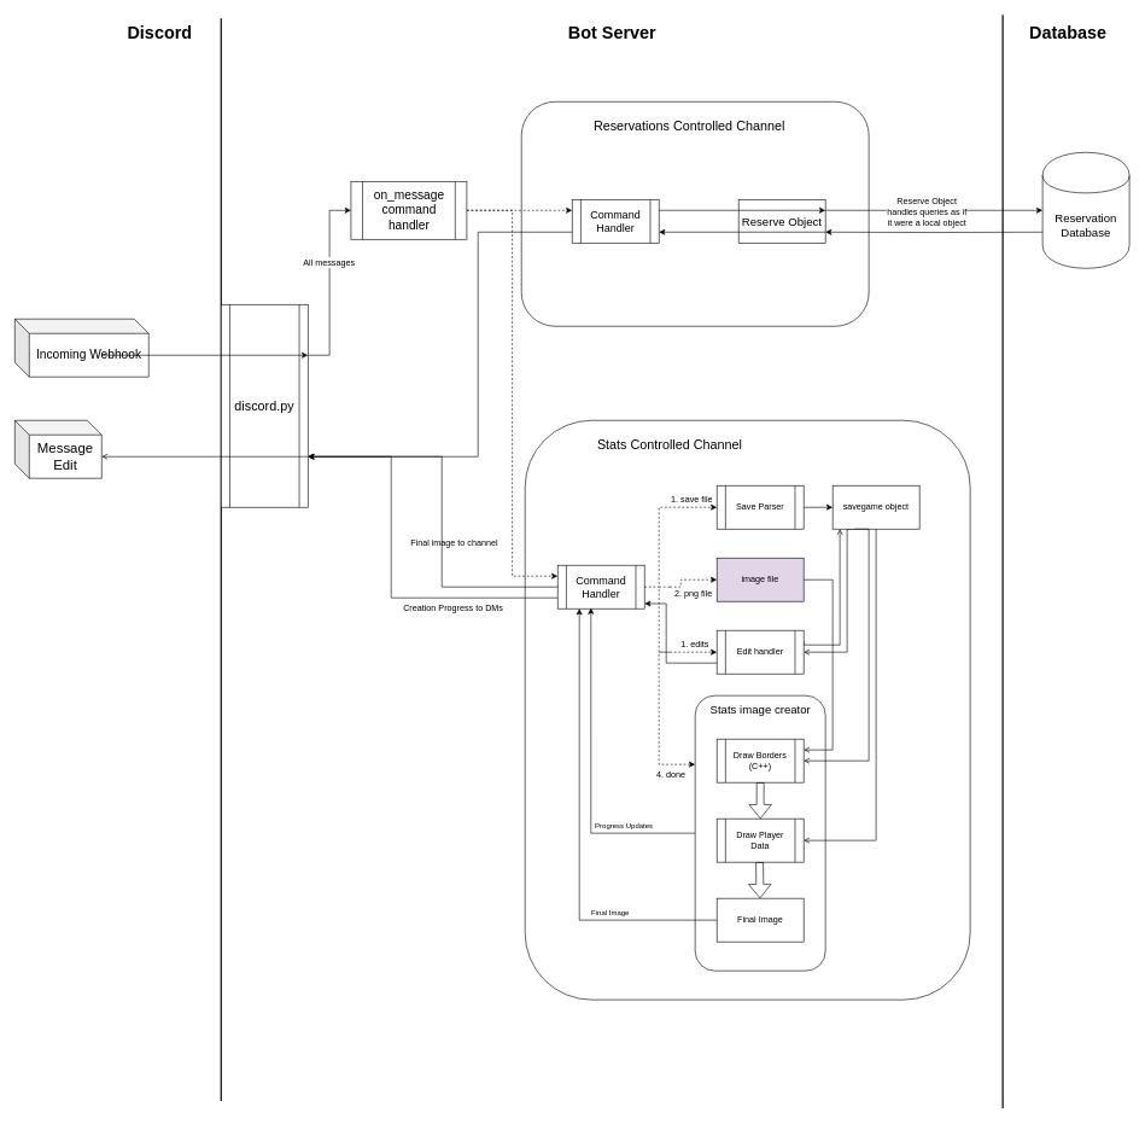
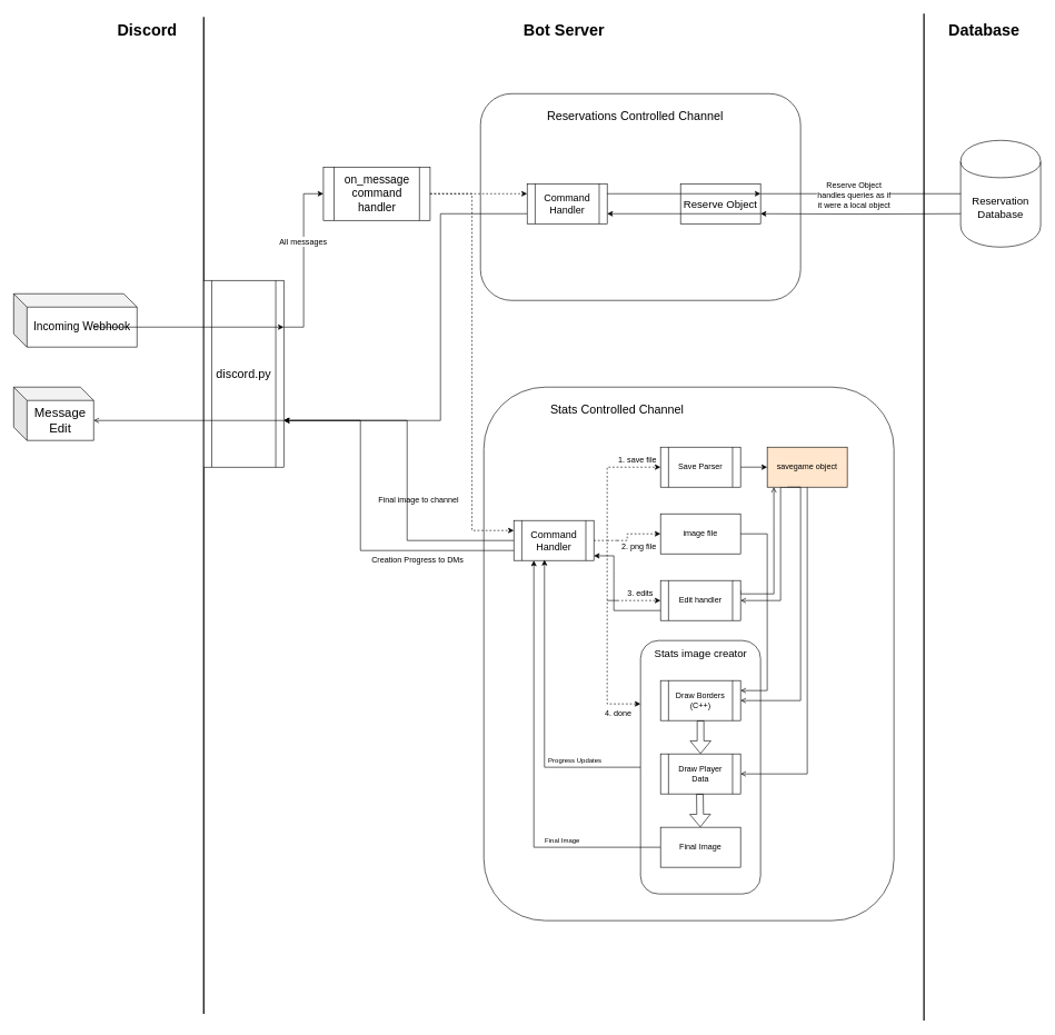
- <mxCell id="20" value="" style="endArrow=classic;html=1;exitX=1;exitY=0.25;exitDx=0;exitDy=0;entryX=0;entryY=0.5;entryDx=0;entryDy=0;" parent="1" source="22" target="15" edge="1"><mxGeometry width="50" height="50" relative="1" as="geometry"><mxPoint x="1180" y="310" as="sourcePoint" /><mxPoint x="1440" y="340" as="targetPoint" /></mxGeometry></mxCell>
+ <mxCell id="20" value="" style="endArrow=none;html=1;exitX=1;exitY=0.25;exitDx=0;exitDy=0;entryX=0;entryY=0.5;entryDx=0;entryDy=0;" parent="1" source="22" target="15" edge="1"><mxGeometry width="50" height="50" relative="1" as="geometry"><mxPoint x="1180" y="310" as="sourcePoint" /><mxPoint x="1440" y="340" as="targetPoint" /></mxGeometry></mxCell>
- <mxCell id="38" value="savegame object" style="rounded=0;whiteSpace=wrap;html=1;" parent="1" vertex="1"><mxGeometry x="1150" y="670" width="120" height="60" as="geometry" /></mxCell>
+ <mxCell id="38" value="savegame object" style="rounded=0;whiteSpace=wrap;html=1;fillColor=#ffe6cc;" parent="1" vertex="1"><mxGeometry x="1150" y="670" width="120" height="60" as="geometry" /></mxCell>
- <mxCell id="40" value="image file" style="rounded=0;whiteSpace=wrap;html=1;fillColor=#e1d5e7;" parent="1" vertex="1"><mxGeometry x="990" y="770" width="120" height="60" as="geometry" /></mxCell>
+ <mxCell id="40" value="image file" style="rounded=0;whiteSpace=wrap;html=1;" parent="1" vertex="1"><mxGeometry x="990" y="770" width="120" height="60" as="geometry" /></mxCell>
- <mxCell id="45" value="1. edits" style="text;html=1;strokeColor=none;fillColor=none;align=center;verticalAlign=middle;whiteSpace=wrap;rounded=0;" parent="1" vertex="1"><mxGeometry x="935" y="880" width="50" height="20" as="geometry" /></mxCell>
+ <mxCell id="45" value="3. edits" style="text;html=1;strokeColor=none;fillColor=none;align=center;verticalAlign=middle;whiteSpace=wrap;rounded=0;" parent="1" vertex="1"><mxGeometry x="935" y="880" width="50" height="20" as="geometry" /></mxCell>
